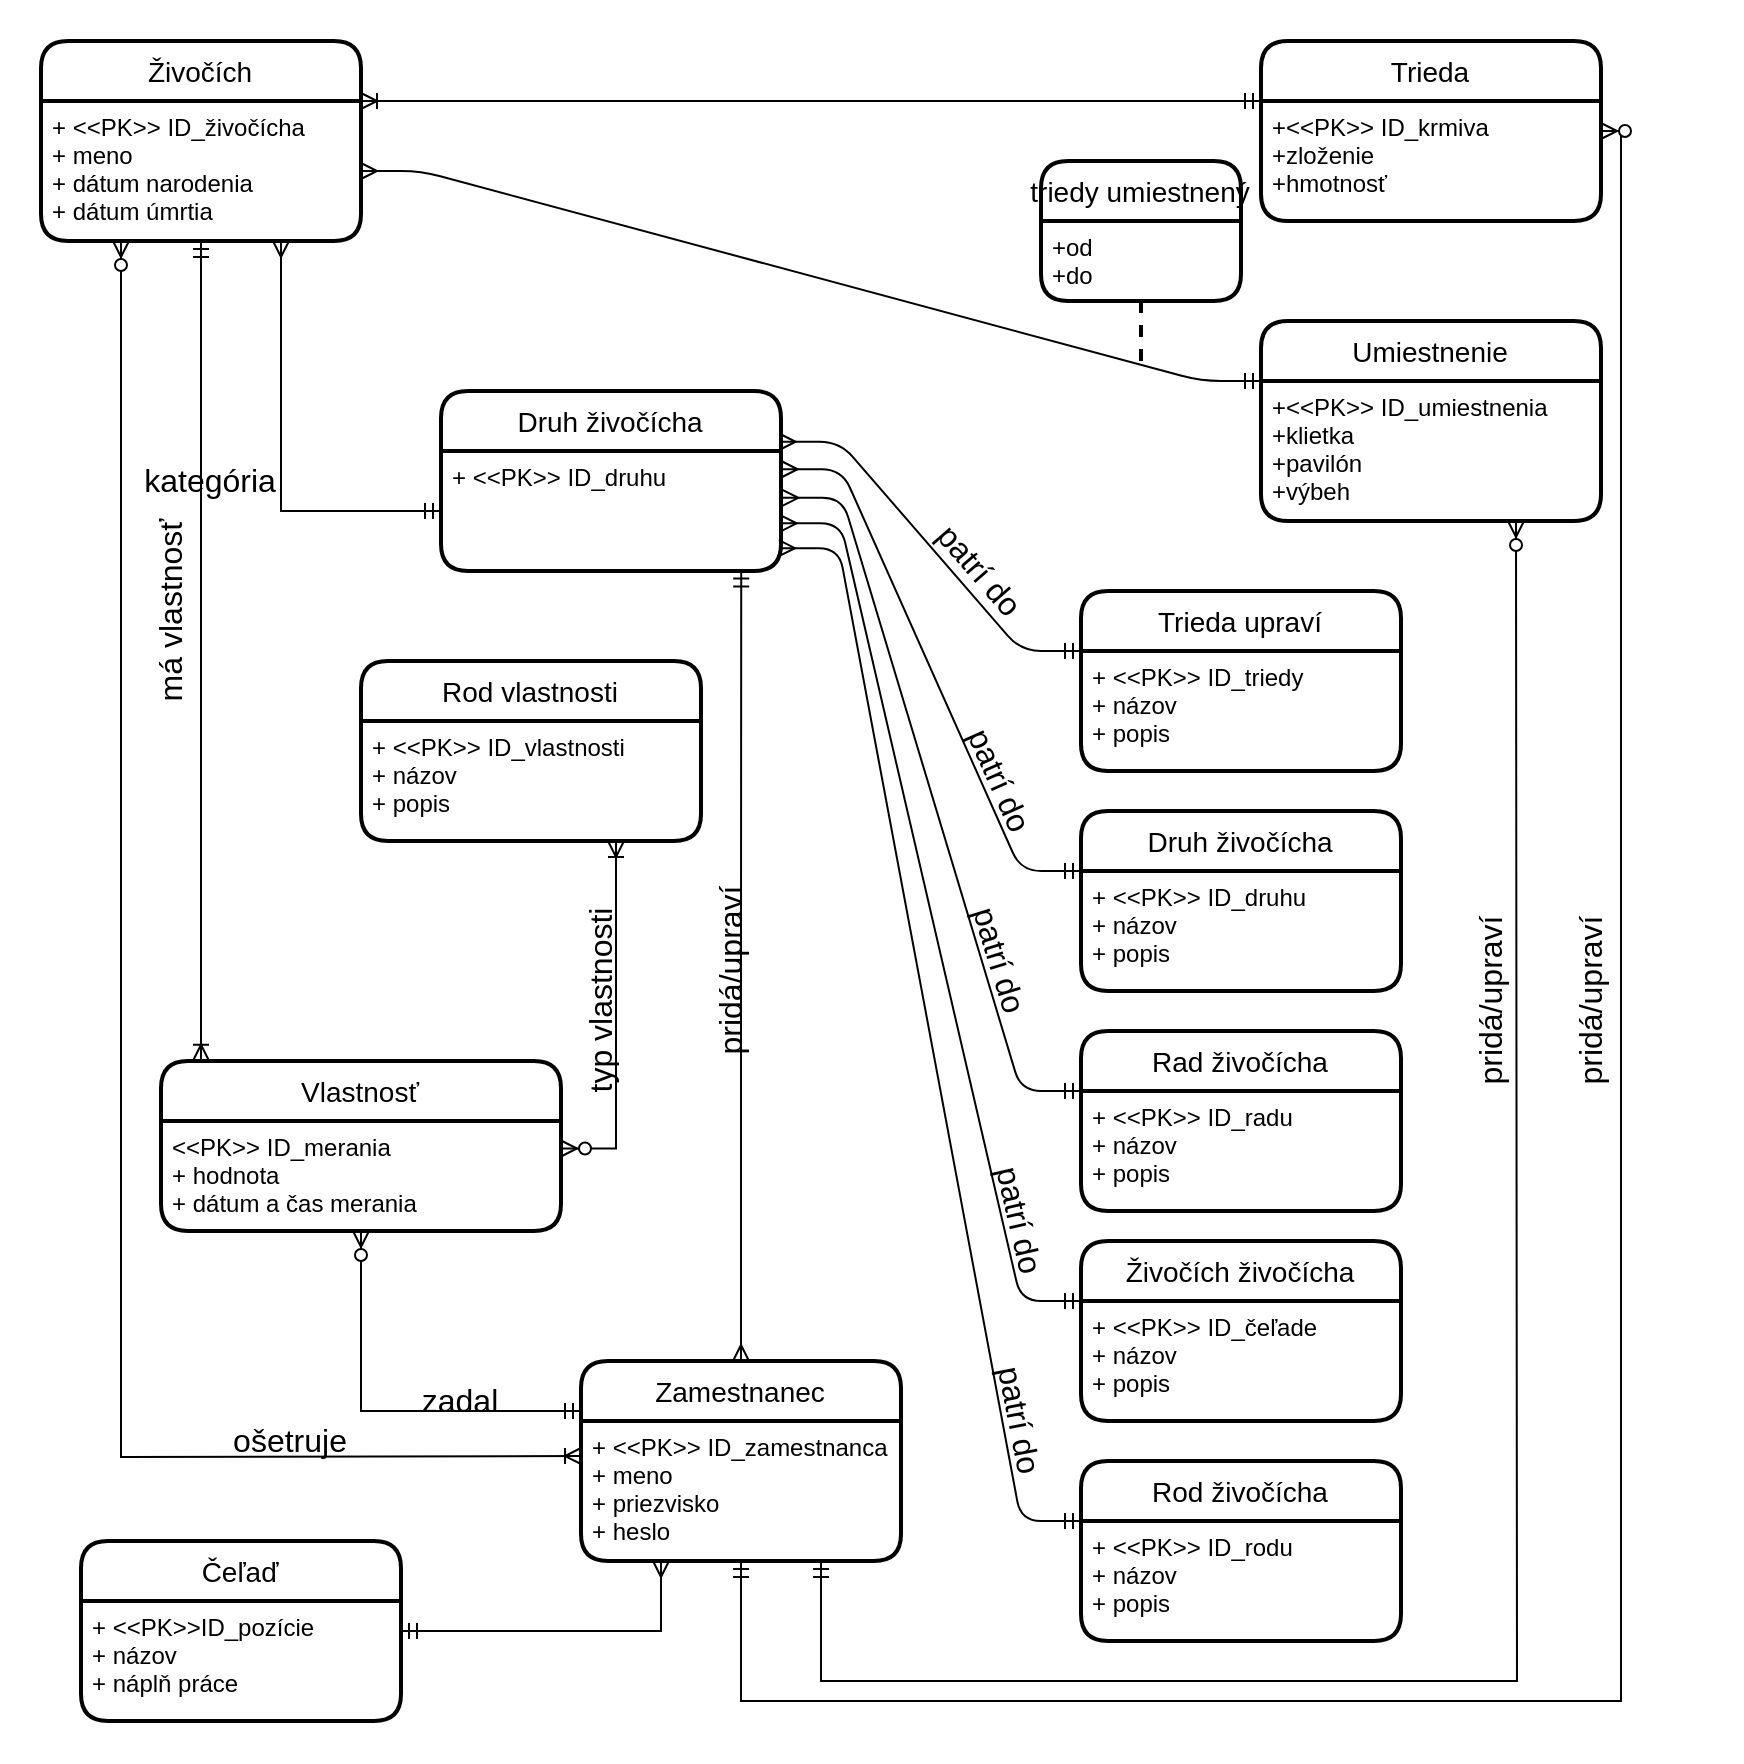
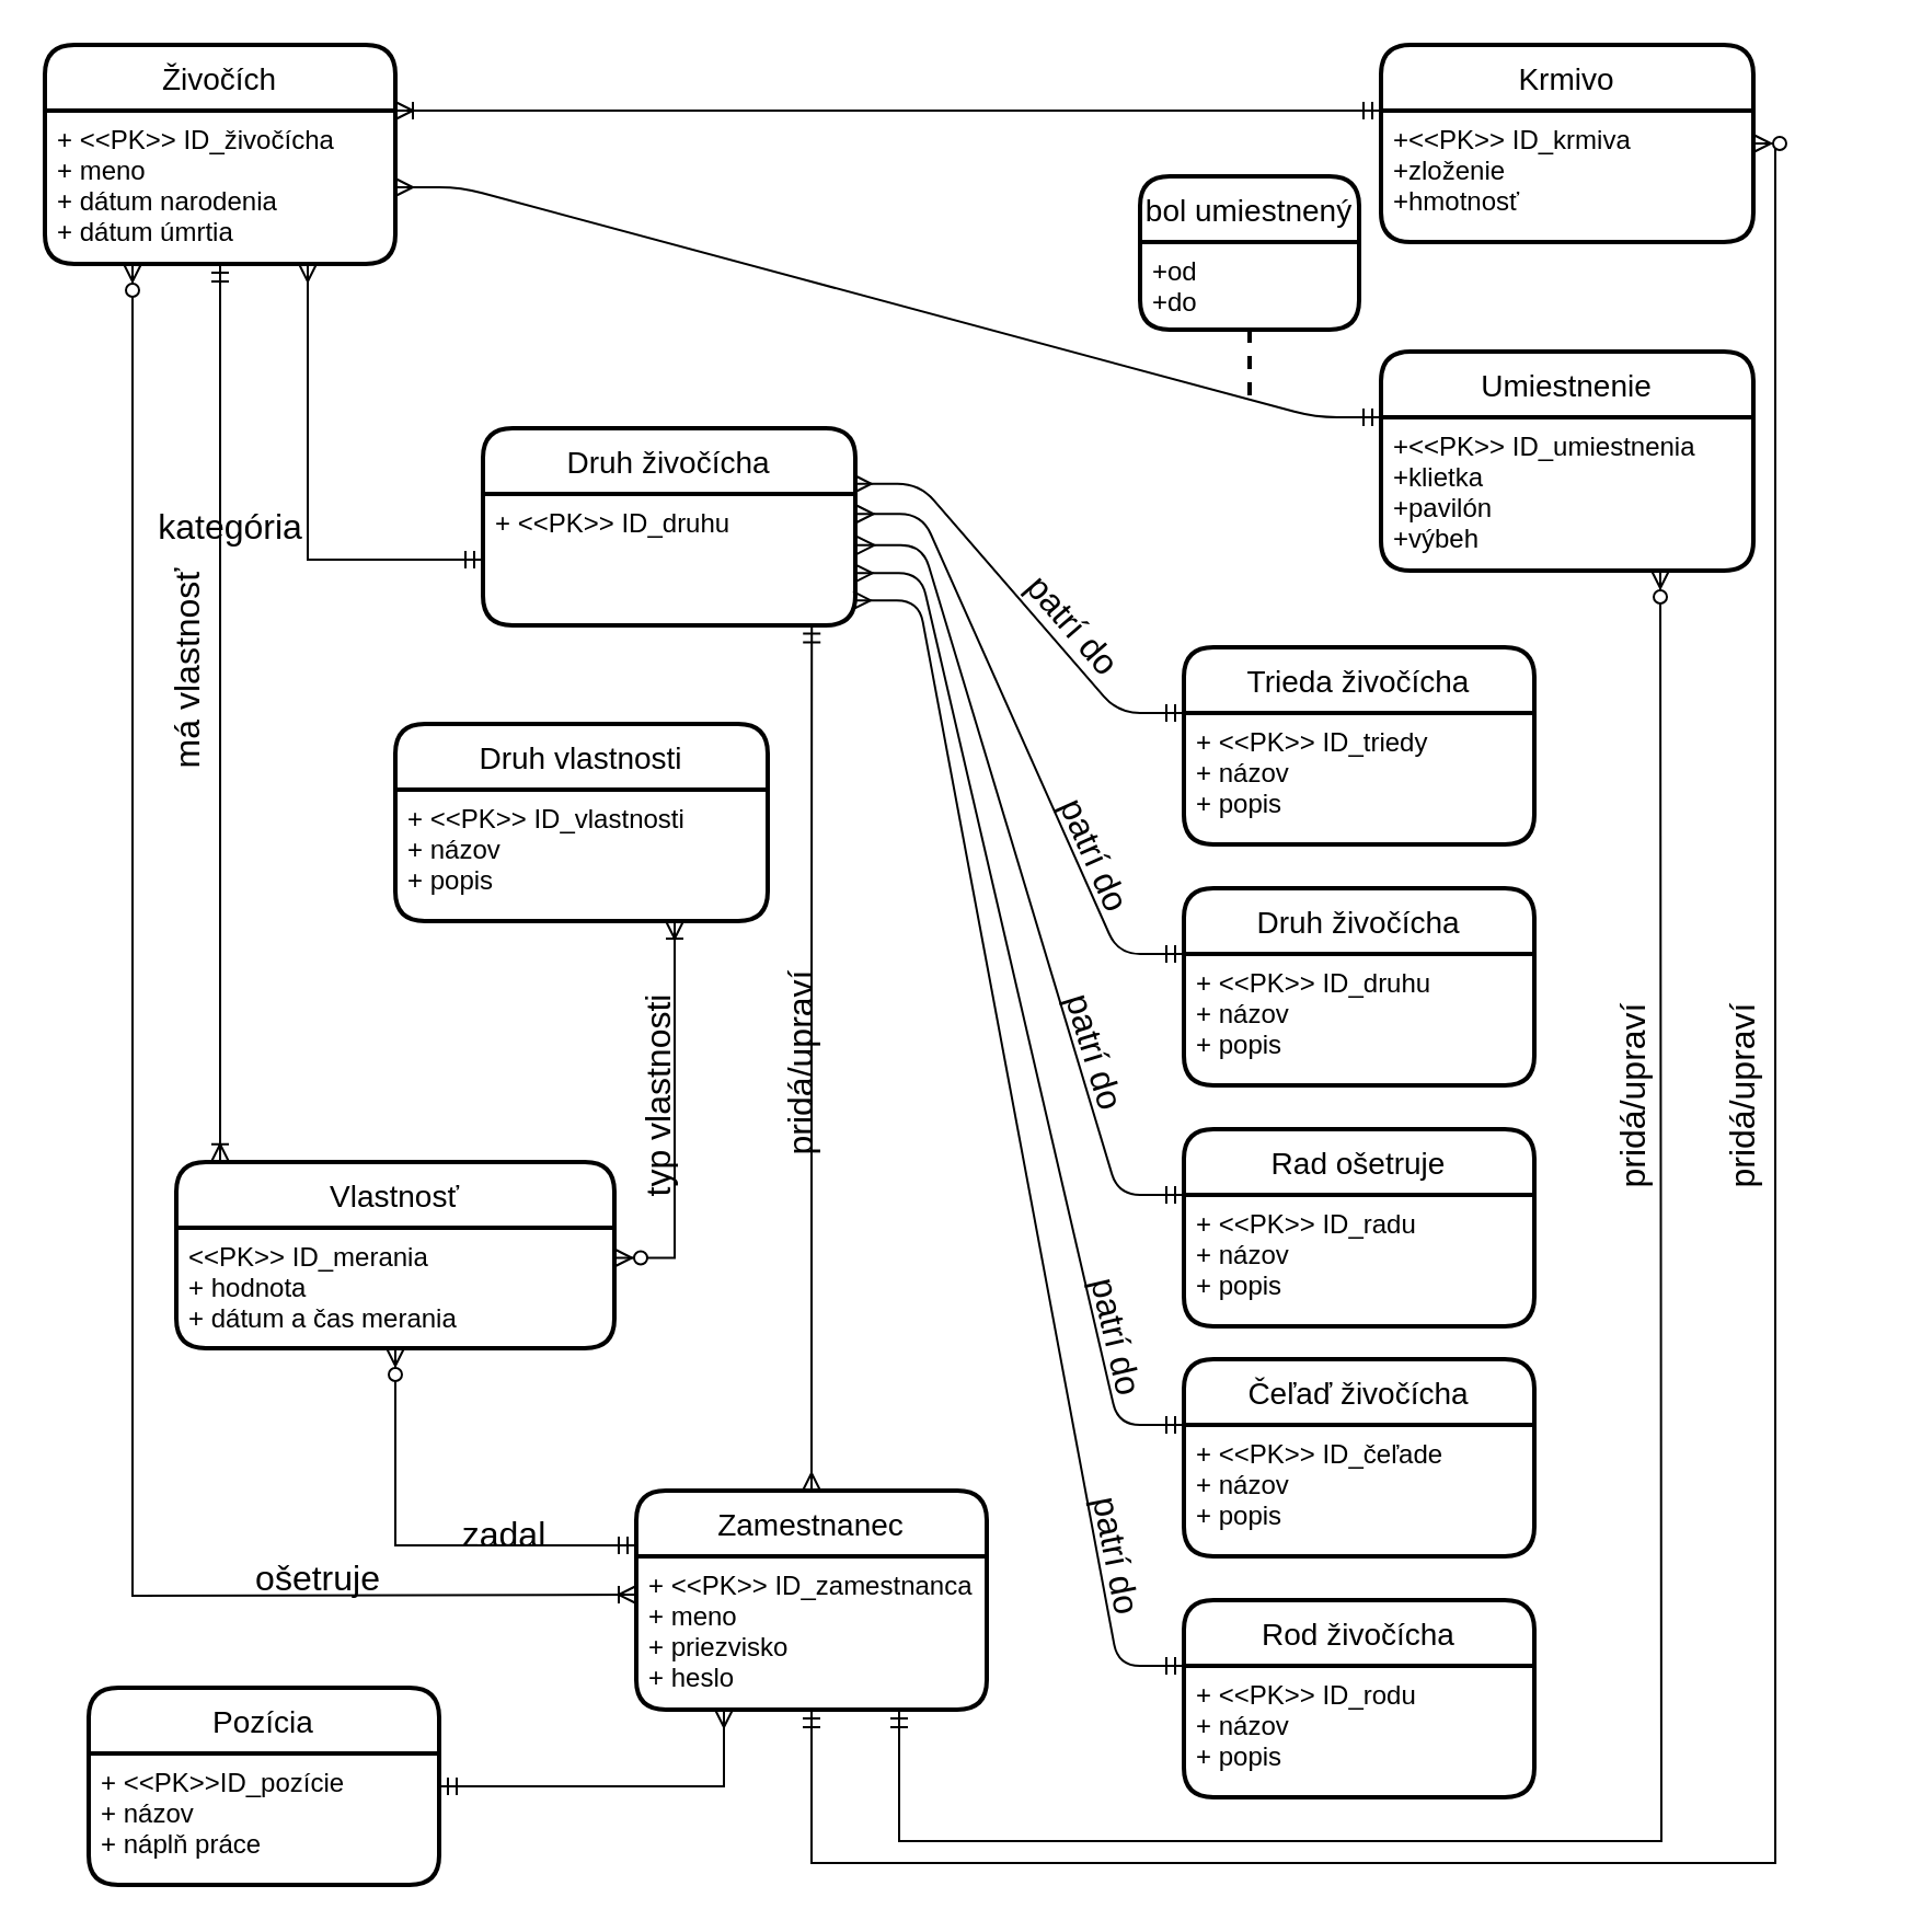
- <mxCell id="4" value="Trieda" style="swimlane;childLayout=stackLayout;horizontal=1;startSize=30;horizontalStack=0;rounded=1;fontSize=14;fontStyle=0;strokeWidth=2;resizeParent=0;resizeLast=1;shadow=0;dashed=0;align=center;" parent="1" vertex="1"><mxGeometry x="630" y="20" width="170" height="90" as="geometry"><mxRectangle x="290" y="40" width="80" height="30" as="alternateBounds" /></mxGeometry></mxCell>
+ <mxCell id="4" value="Krmivo" style="swimlane;childLayout=stackLayout;horizontal=1;startSize=30;horizontalStack=0;rounded=1;fontSize=14;fontStyle=0;strokeWidth=2;resizeParent=0;resizeLast=1;shadow=0;dashed=0;align=center;" parent="1" vertex="1"><mxGeometry x="630" y="20" width="170" height="90" as="geometry"><mxRectangle x="290" y="40" width="80" height="30" as="alternateBounds" /></mxGeometry></mxCell>
- <mxCell id="19" value="triedy umiestnený" style="swimlane;childLayout=stackLayout;horizontal=1;startSize=30;horizontalStack=0;rounded=1;fontSize=14;fontStyle=0;strokeWidth=2;resizeParent=0;resizeLast=1;shadow=0;dashed=0;align=center;" parent="1" vertex="1"><mxGeometry x="520" y="80" width="100" height="70" as="geometry" /></mxCell>
+ <mxCell id="19" value="bol umiestnený" style="swimlane;childLayout=stackLayout;horizontal=1;startSize=30;horizontalStack=0;rounded=1;fontSize=14;fontStyle=0;strokeWidth=2;resizeParent=0;resizeLast=1;shadow=0;dashed=0;align=center;" parent="1" vertex="1"><mxGeometry x="520" y="80" width="100" height="70" as="geometry" /></mxCell>
- <mxCell id="10" value="Trieda upraví" style="swimlane;childLayout=stackLayout;horizontal=1;startSize=30;horizontalStack=0;rounded=1;fontSize=14;fontStyle=0;strokeWidth=2;resizeParent=0;resizeLast=1;shadow=0;dashed=0;align=center;" parent="1" vertex="1"><mxGeometry x="540" y="295" width="160" height="90" as="geometry" /></mxCell>
+ <mxCell id="10" value="Trieda živočícha" style="swimlane;childLayout=stackLayout;horizontal=1;startSize=30;horizontalStack=0;rounded=1;fontSize=14;fontStyle=0;strokeWidth=2;resizeParent=0;resizeLast=1;shadow=0;dashed=0;align=center;" parent="1" vertex="1"><mxGeometry x="540" y="295" width="160" height="90" as="geometry" /></mxCell>
- <mxCell id="28" value="Rod vlastnosti" style="swimlane;childLayout=stackLayout;horizontal=1;startSize=30;horizontalStack=0;rounded=1;fontSize=14;fontStyle=0;strokeWidth=2;resizeParent=0;resizeLast=1;shadow=0;dashed=0;align=center;" vertex="1" parent="1"><mxGeometry x="180" y="330" width="170" height="90" as="geometry" /></mxCell>
+ <mxCell id="28" value="Druh vlastnosti" style="swimlane;childLayout=stackLayout;horizontal=1;startSize=30;horizontalStack=0;rounded=1;fontSize=14;fontStyle=0;strokeWidth=2;resizeParent=0;resizeLast=1;shadow=0;dashed=0;align=center;" vertex="1" parent="1"><mxGeometry x="180" y="330" width="170" height="90" as="geometry" /></mxCell>
- <mxCell id="16" value="Rad živočícha" style="swimlane;childLayout=stackLayout;horizontal=1;startSize=30;horizontalStack=0;rounded=1;fontSize=14;fontStyle=0;strokeWidth=2;resizeParent=0;resizeLast=1;shadow=0;dashed=0;align=center;" parent="1" vertex="1"><mxGeometry x="540" y="515" width="160" height="90" as="geometry" /></mxCell>
+ <mxCell id="16" value="Rad ošetruje" style="swimlane;childLayout=stackLayout;horizontal=1;startSize=30;horizontalStack=0;rounded=1;fontSize=14;fontStyle=0;strokeWidth=2;resizeParent=0;resizeLast=1;shadow=0;dashed=0;align=center;" parent="1" vertex="1"><mxGeometry x="540" y="515" width="160" height="90" as="geometry" /></mxCell>
- <mxCell id="44" value="Živočích živočícha" style="swimlane;childLayout=stackLayout;horizontal=1;startSize=30;horizontalStack=0;rounded=1;fontSize=14;fontStyle=0;strokeWidth=2;resizeParent=0;resizeLast=1;shadow=0;dashed=0;align=center;" vertex="1" parent="1"><mxGeometry x="540" y="620" width="160" height="90" as="geometry" /></mxCell>
+ <mxCell id="44" value="Čeľaď živočícha" style="swimlane;childLayout=stackLayout;horizontal=1;startSize=30;horizontalStack=0;rounded=1;fontSize=14;fontStyle=0;strokeWidth=2;resizeParent=0;resizeLast=1;shadow=0;dashed=0;align=center;" vertex="1" parent="1"><mxGeometry x="540" y="620" width="160" height="90" as="geometry" /></mxCell>
- <mxCell id="37" value="Čeľaď" style="swimlane;childLayout=stackLayout;horizontal=1;startSize=30;horizontalStack=0;rounded=1;fontSize=14;fontStyle=0;strokeWidth=2;resizeParent=0;resizeLast=1;shadow=0;dashed=0;align=center;" vertex="1" parent="1"><mxGeometry x="40" y="770" width="160" height="90" as="geometry" /></mxCell>
+ <mxCell id="37" value="Pozícia" style="swimlane;childLayout=stackLayout;horizontal=1;startSize=30;horizontalStack=0;rounded=1;fontSize=14;fontStyle=0;strokeWidth=2;resizeParent=0;resizeLast=1;shadow=0;dashed=0;align=center;" vertex="1" parent="1"><mxGeometry x="40" y="770" width="160" height="90" as="geometry" /></mxCell>
